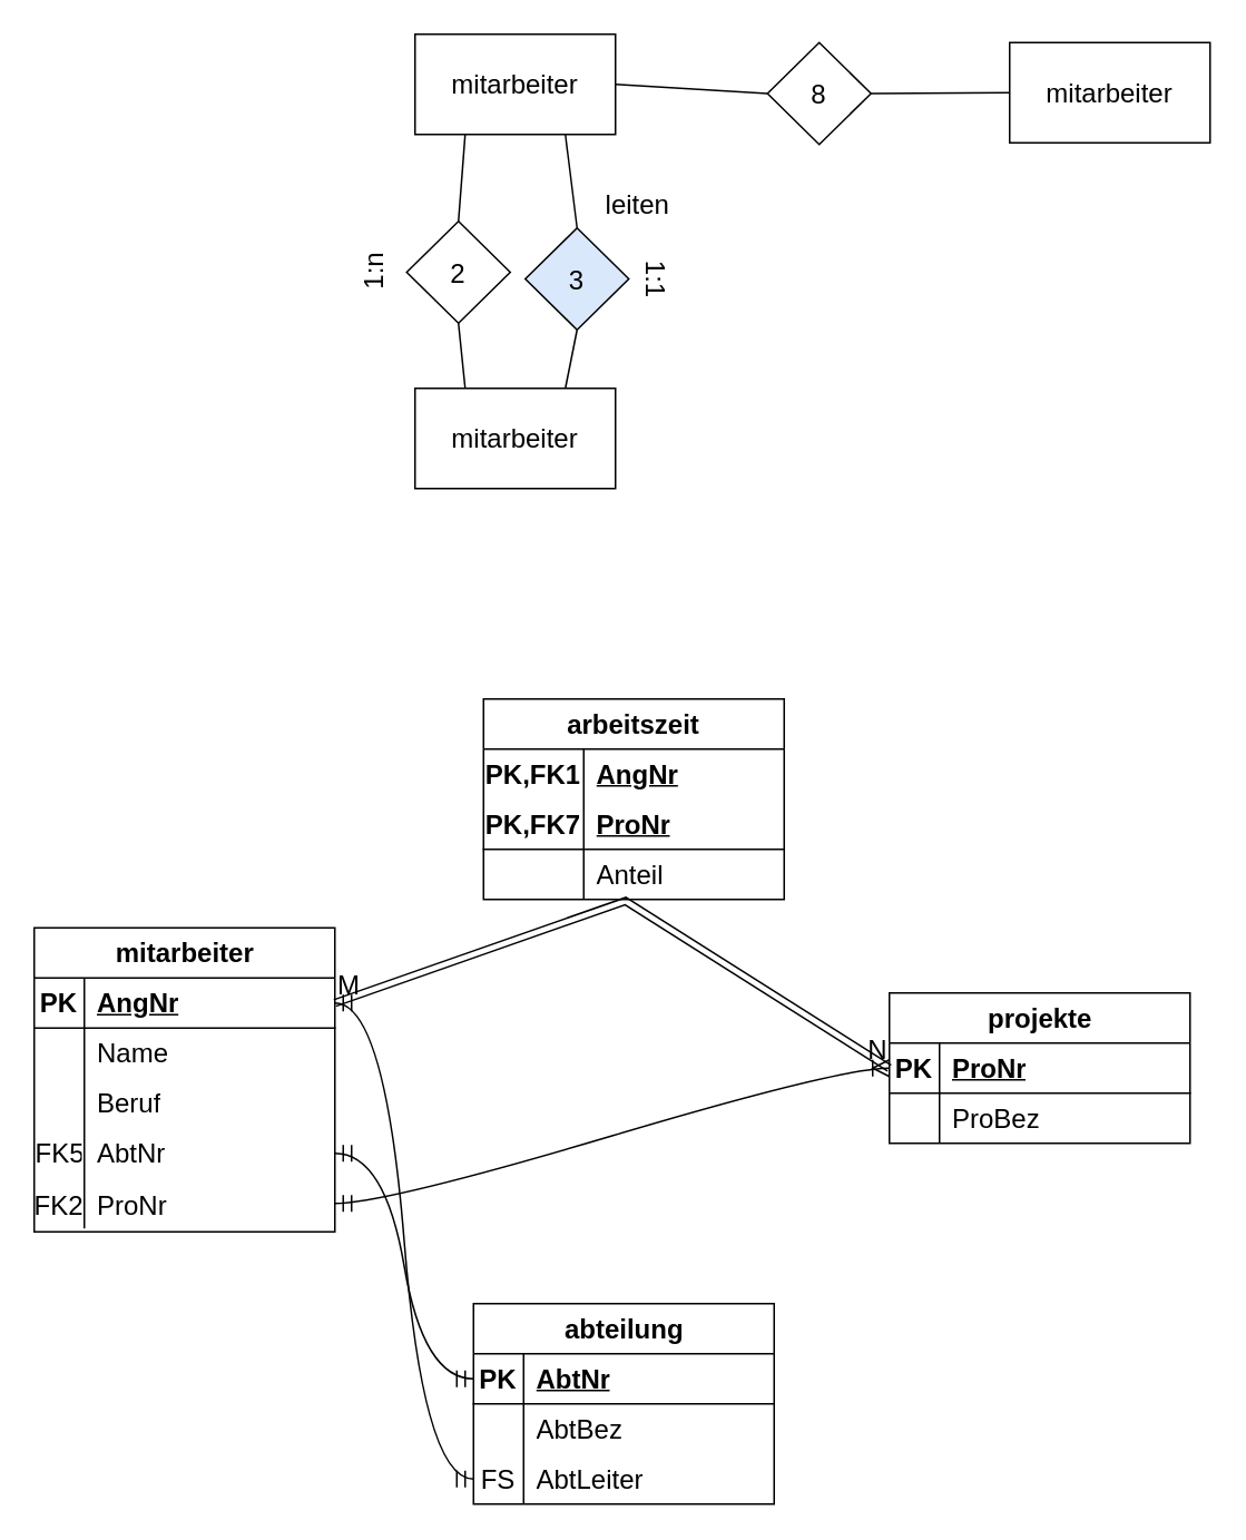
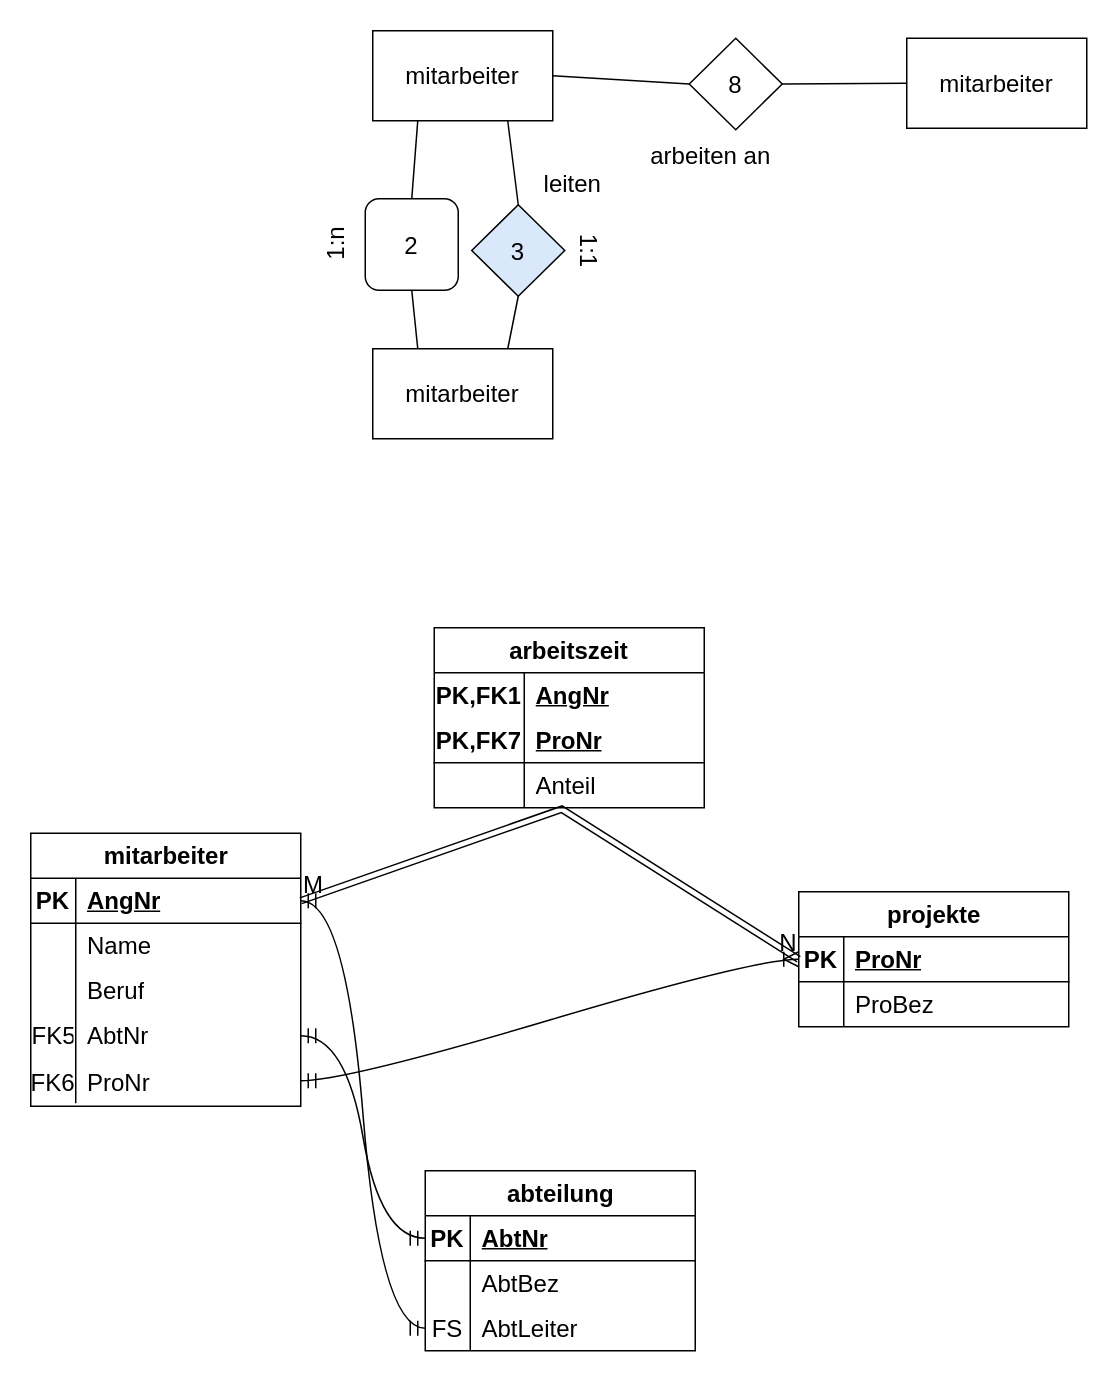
+ <mxCell id="65" value="arbeiten an" style="text;html=1;align=center;verticalAlign=middle;resizable=0;points=[];autosize=1;strokeColor=none;fillColor=none;fontSize=16;" parent="1" vertex="1"><mxGeometry x="424" y="87" width="98" height="31" as="geometry" /></mxCell>
- <mxCell id="54" value="2" style="rhombus;whiteSpace=wrap;html=1;fontSize=16;" parent="1" vertex="1"><mxGeometry x="243" y="132" width="62" height="61" as="geometry" /></mxCell>
+ <mxCell id="54" value="2" style="whiteSpace=wrap;html=1;fontSize=16;rounded=1;" parent="1" vertex="1"><mxGeometry x="243" y="132" width="62" height="61" as="geometry" /></mxCell>
- <mxCell id="16" value="FK2" style="shape=partialRectangle;connectable=0;fillColor=none;top=0;left=0;bottom=0;right=0;editable=1;overflow=hidden;fontSize=16;" parent="15" vertex="1"><mxGeometry width="30" height="30" as="geometry"><mxRectangle width="30" height="30" as="alternateBounds" /></mxGeometry></mxCell>
+ <mxCell id="16" value="FK6" style="shape=partialRectangle;connectable=0;fillColor=none;top=0;left=0;bottom=0;right=0;editable=1;overflow=hidden;fontSize=16;" parent="15" vertex="1"><mxGeometry width="30" height="30" as="geometry"><mxRectangle width="30" height="30" as="alternateBounds" /></mxGeometry></mxCell>
